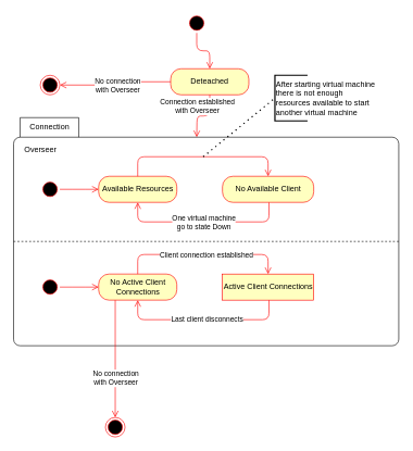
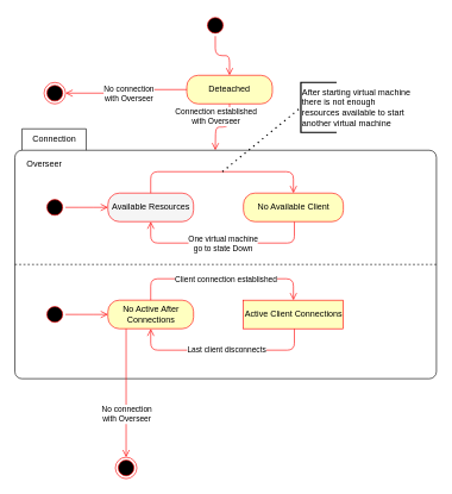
- <mxCell id="12" value="Available Resources" style="rounded=1;whiteSpace=wrap;html=1;arcSize=40;fontColor=#000000;fillColor=#ffffc0;strokeColor=#ff0000;" vertex="1" parent="1"><mxGeometry x="150.5" y="270" width="120" height="40" as="geometry" /></mxCell>
+ <mxCell id="12" value="Available Resources" style="rounded=1;whiteSpace=wrap;html=1;arcSize=40;fontColor=#000000;fillColor=#f5f5f5;strokeColor=#ff0000;" vertex="1" parent="1"><mxGeometry x="150.5" y="270" width="120" height="40" as="geometry" /></mxCell>
- <mxCell id="17" value="No Active Client Connections" style="rounded=1;whiteSpace=wrap;html=1;arcSize=40;fontColor=#000000;fillColor=#ffffc0;strokeColor=#ff0000;" vertex="1" parent="1"><mxGeometry x="150.5" y="420" width="120" height="40" as="geometry" /></mxCell>
+ <mxCell id="17" value="No Active After Connections" style="rounded=1;whiteSpace=wrap;html=1;arcSize=40;fontColor=#000000;fillColor=#ffffc0;strokeColor=#ff0000;" vertex="1" parent="1"><mxGeometry x="150.5" y="420" width="120" height="40" as="geometry" /></mxCell>
